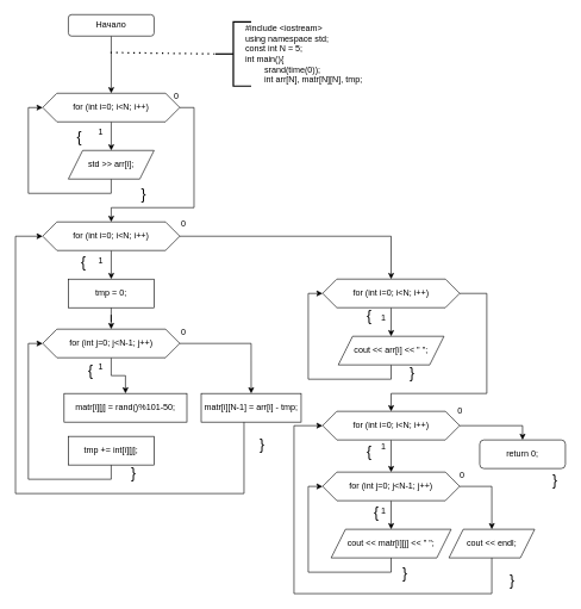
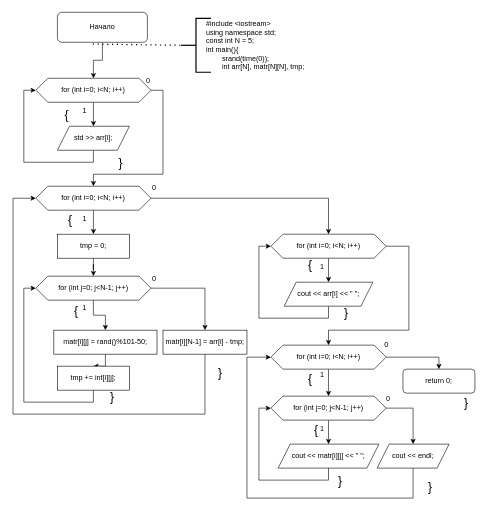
- <mxCell id="3" value="Начало" style="rounded=1;whiteSpace=wrap;html=1;" vertex="1" parent="1"><mxGeometry x="94.94" y="20" width="120" height="30" as="geometry" /></mxCell>
+ <mxCell id="3" value="Начало" style="rounded=1;whiteSpace=wrap;html=1;" vertex="1" parent="1"><mxGeometry x="94.94" y="20" width="150" height="50" as="geometry" /></mxCell>
- <mxCell id="31" value="matr[i][N-1] = arr[i] - tmp;" style="rounded=0;whiteSpace=wrap;html=1;" vertex="1" parent="1"><mxGeometry x="280.94" y="550" width="140" height="40" as="geometry" /></mxCell>
+ <mxCell id="31" value="matr[i][N-1] = arr[i] - tmp;" style="rounded=0;whiteSpace=wrap;html=1;" vertex="1" parent="1"><mxGeometry x="270.94" y="550" width="140" height="40" as="geometry" /></mxCell>
+ <mxCell id="22" value="" style="edgeStyle=orthogonalEdgeStyle;rounded=0;orthogonalLoop=1;jettySize=auto;html=1;" edge="1" parent="1" source="23" target="25"><mxGeometry relative="1" as="geometry" /></mxCell>
